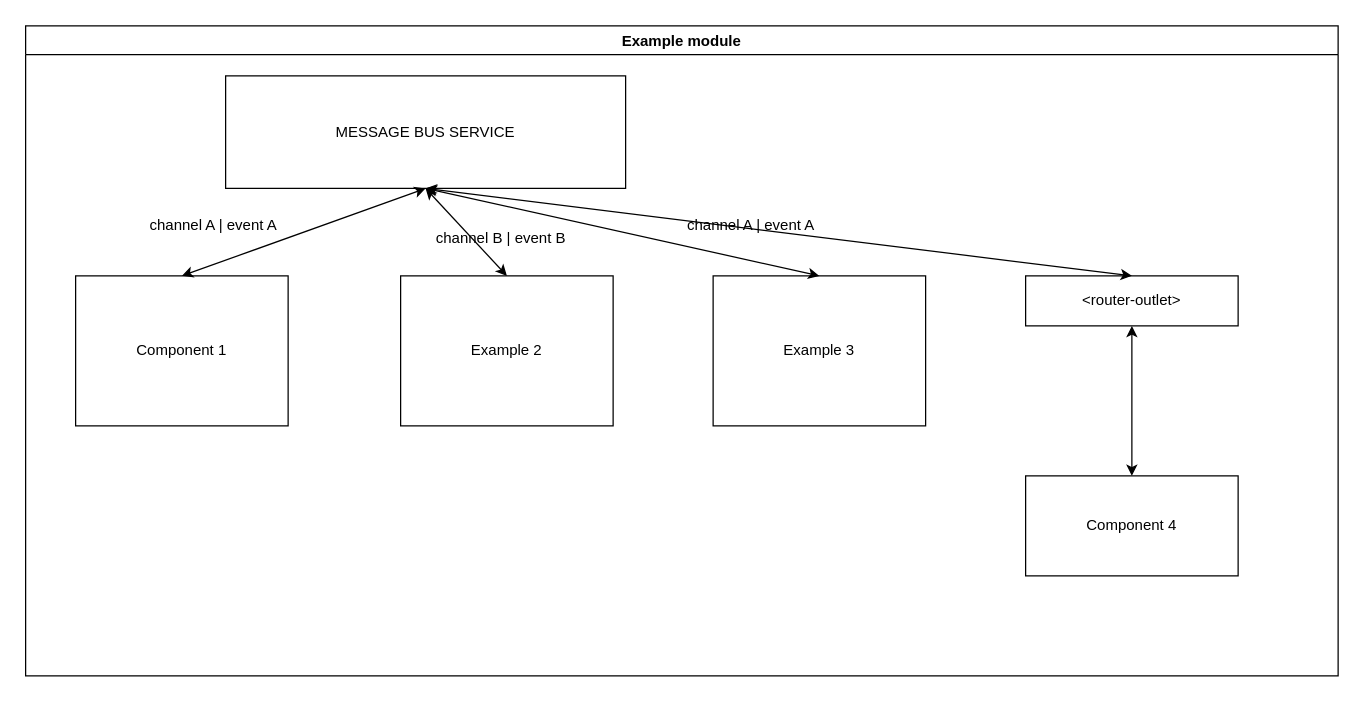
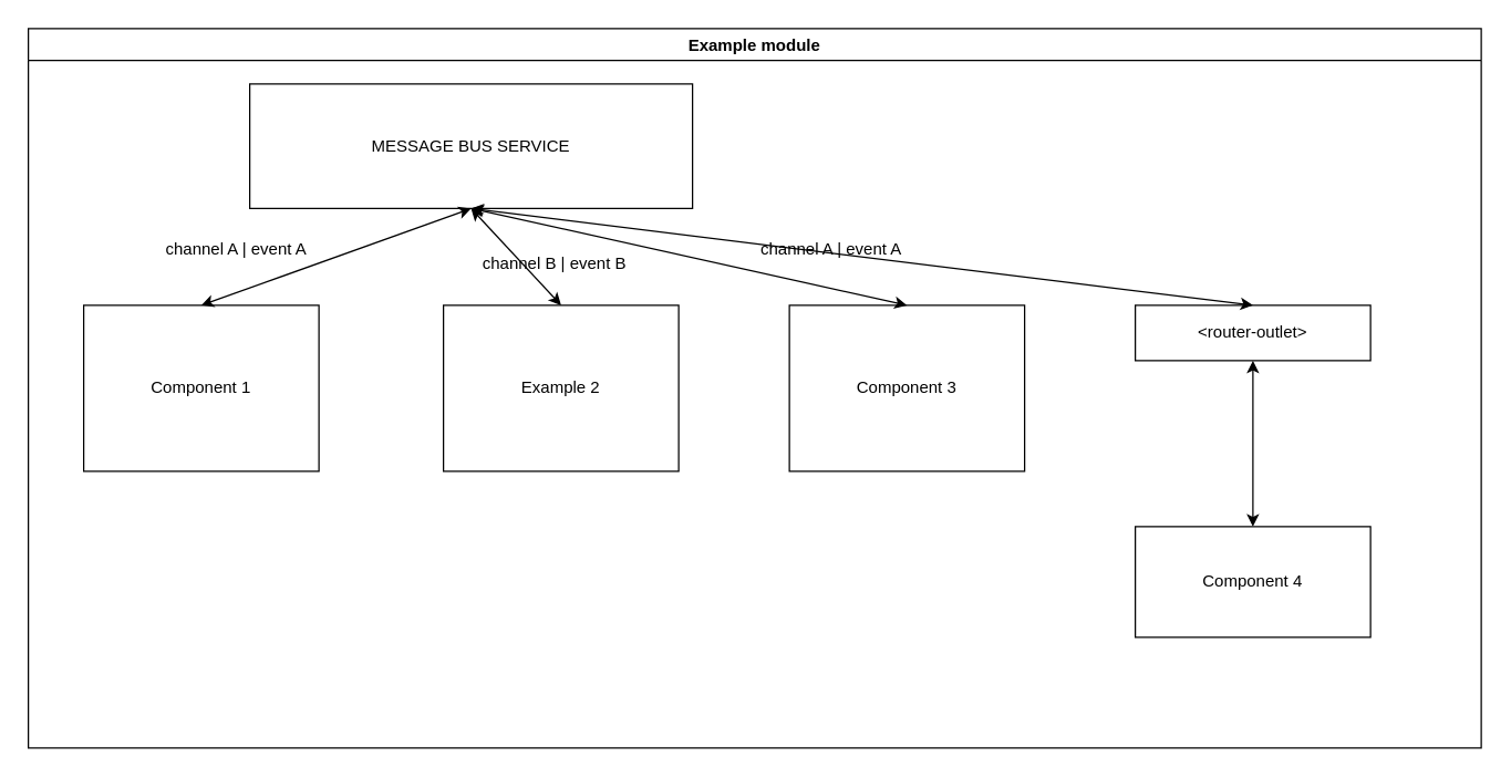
- <mxCell id="5" value="Example 3" style="rounded=0;whiteSpace=wrap;html=1;" vertex="1" parent="2"><mxGeometry x="550" y="200" width="170" height="120" as="geometry" /></mxCell>
+ <mxCell id="5" value="Component 3" style="rounded=0;whiteSpace=wrap;html=1;" vertex="1" parent="2"><mxGeometry x="550" y="200" width="170" height="120" as="geometry" /></mxCell>
